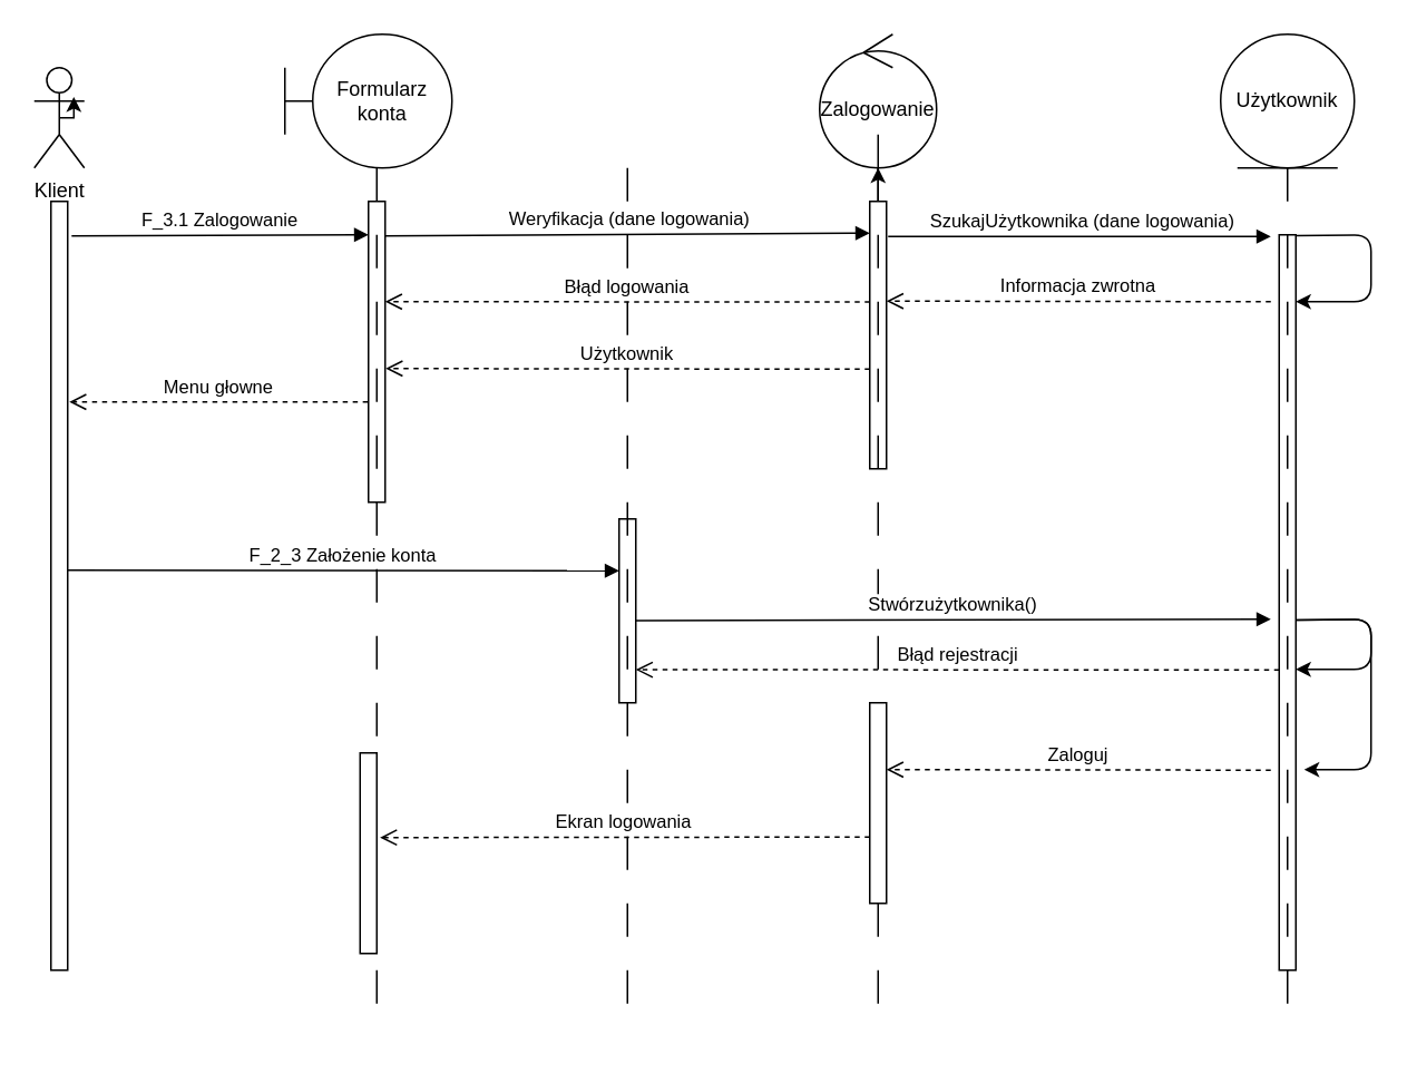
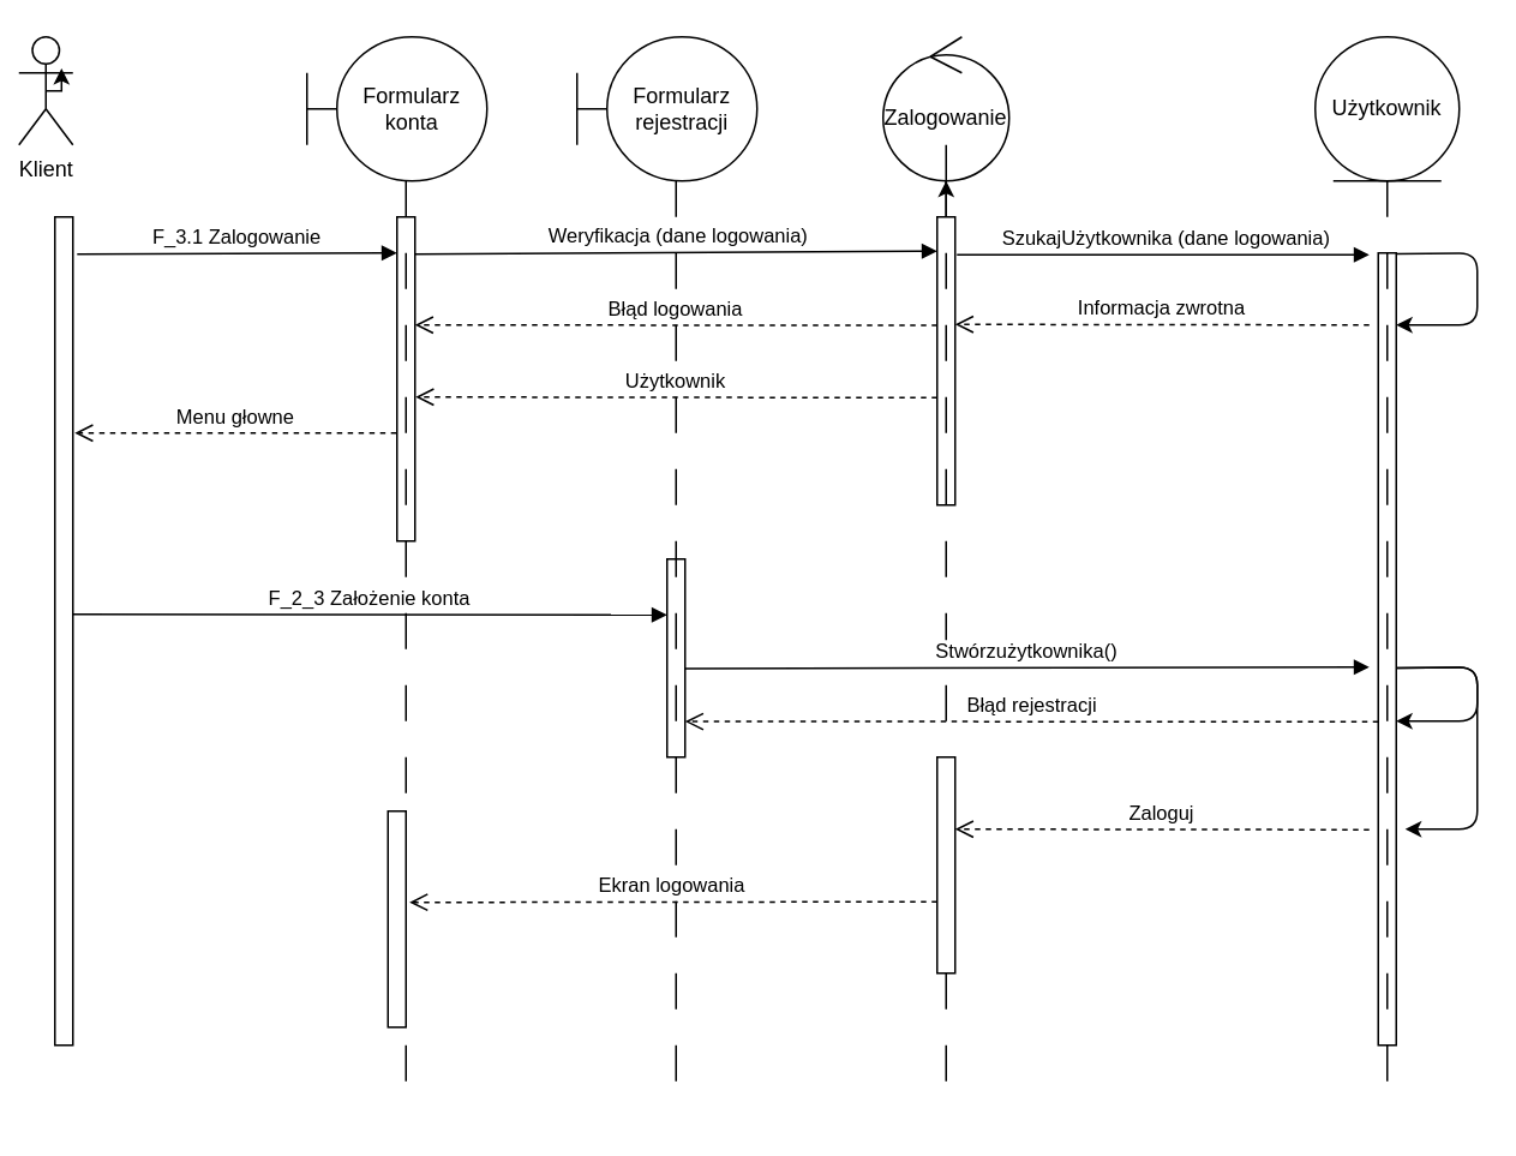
+ <mxCell id="8" value="Formularz rejestracji" style="shape=umlBoundary;whiteSpace=wrap;html=1;" parent="1" vertex="1"><mxGeometry x="320" y="20" width="100" height="80" as="geometry" /></mxCell>
- <mxCell id="4" value="Klient" style="shape=umlActor;verticalLabelPosition=bottom;verticalAlign=top;html=1;" parent="1" vertex="1"><mxGeometry x="20" y="40" width="30" height="60" as="geometry" /></mxCell>
+ <mxCell id="4" value="Klient" style="shape=umlActor;verticalLabelPosition=bottom;verticalAlign=top;html=1;" parent="1" vertex="1"><mxGeometry x="10" y="20" width="30" height="60" as="geometry" /></mxCell>
